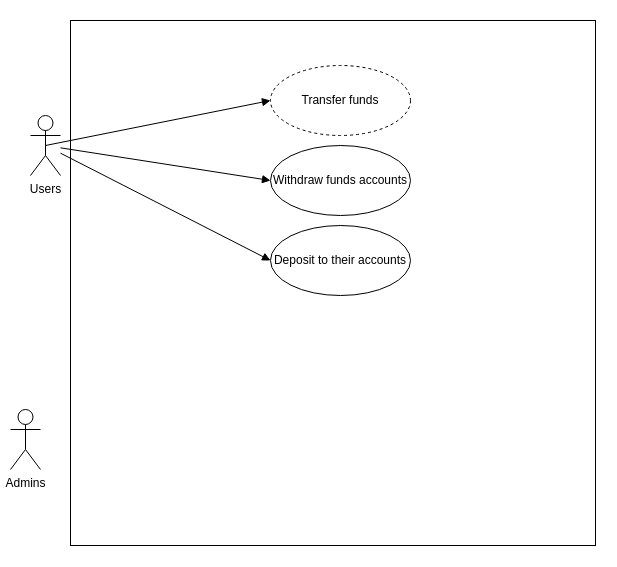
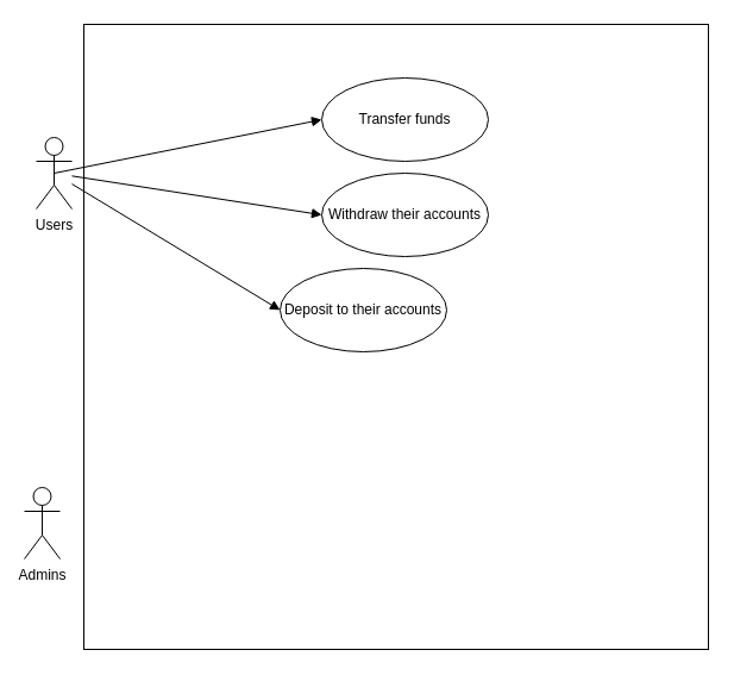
- <mxCell id="5" value="Transfer funds" style="ellipse;whiteSpace=wrap;html=1;dashed=1;" vertex="1" parent="1"><mxGeometry x="270" y="65" width="140" height="70" as="geometry" /></mxCell>
+ <mxCell id="5" value="Transfer funds" style="ellipse;whiteSpace=wrap;html=1;" vertex="1" parent="1"><mxGeometry x="270" y="65" width="140" height="70" as="geometry" /></mxCell>
- <mxCell id="6" value="Withdraw funds accounts" style="ellipse;whiteSpace=wrap;html=1;" vertex="1" parent="1"><mxGeometry x="270" y="145" width="140" height="70" as="geometry" /></mxCell>
+ <mxCell id="6" value="Withdraw their accounts" style="ellipse;whiteSpace=wrap;html=1;" vertex="1" parent="1"><mxGeometry x="270" y="145" width="140" height="70" as="geometry" /></mxCell>
- <mxCell id="7" value="Deposit to their accounts" style="ellipse;whiteSpace=wrap;html=1;" vertex="1" parent="1"><mxGeometry x="270" y="225" width="140" height="70" as="geometry" /></mxCell>
+ <mxCell id="7" value="Deposit to their accounts" style="ellipse;whiteSpace=wrap;html=1;" vertex="1" parent="1"><mxGeometry x="235" y="225" width="140" height="70" as="geometry" /></mxCell>
- <mxCell id="4" value="Admins" style="shape=umlActor;verticalLabelPosition=bottom;verticalAlign=top;html=1;" vertex="1" parent="1"><mxGeometry x="10" y="409" width="30" height="60" as="geometry" /></mxCell>
+ <mxCell id="4" value="Admins" style="shape=umlActor;verticalLabelPosition=bottom;verticalAlign=top;html=1;" vertex="1" parent="1"><mxGeometry x="20" y="409" width="30" height="60" as="geometry" /></mxCell>
